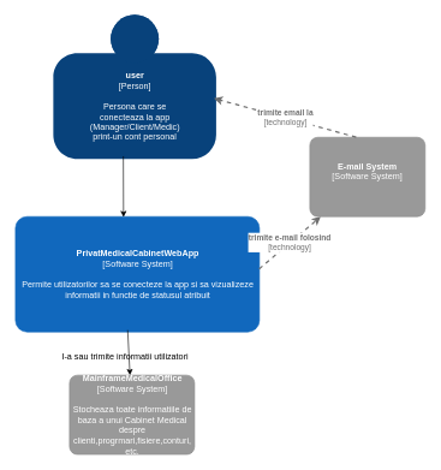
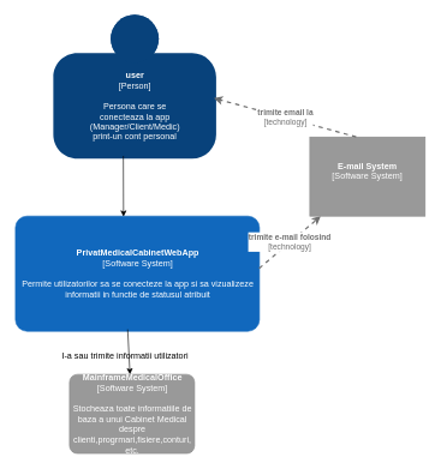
- <mxCell id="5" value="&lt;b&gt;E-mail System&lt;/b&gt;&lt;div&gt;[Software System]&lt;/div&gt;&lt;br&gt;&lt;div&gt;&lt;/div&gt;" style="rounded=1;whiteSpace=wrap;html=1;labelBackgroundColor=none;fillColor=#999999;fontColor=#ffffff;align=center;arcSize=10;strokeColor=#8A8A8A;metaEdit=1;metaData={&quot;c4Type&quot;:{&quot;editable&quot;:false}};points=[[0.25,0,0],[0.5,0,0],[0.75,0,0],[1,0.25,0],[1,0.5,0],[1,0.75,0],[0.75,1,0],[0.5,1,0],[0.25,1,0],[0,0.75,0],[0,0.5,0],[0,0.25,0]];" parent="1" vertex="1"><mxGeometry x="429" y="190" width="160" height="110.0" as="geometry" /></mxCell>
+ <mxCell id="5" value="&lt;b&gt;E-mail System&lt;/b&gt;&lt;div&gt;[Software System]&lt;/div&gt;&lt;br&gt;&lt;div&gt;&lt;/div&gt;" style="whiteSpace=wrap;html=1;labelBackgroundColor=none;fillColor=#999999;fontColor=#ffffff;align=center;arcSize=10;strokeColor=#8A8A8A;metaEdit=1;metaData={&quot;c4Type&quot;:{&quot;editable&quot;:false}};points=[[0.25,0,0],[0.5,0,0],[0.75,0,0],[1,0.25,0],[1,0.5,0],[1,0.75,0],[0.75,1,0],[0.5,1,0],[0.25,1,0],[0,0.75,0],[0,0.5,0],[0,0.25,0]];rounded=0;" parent="1" vertex="1"><mxGeometry x="429" y="190" width="160" height="110.0" as="geometry" /></mxCell>
